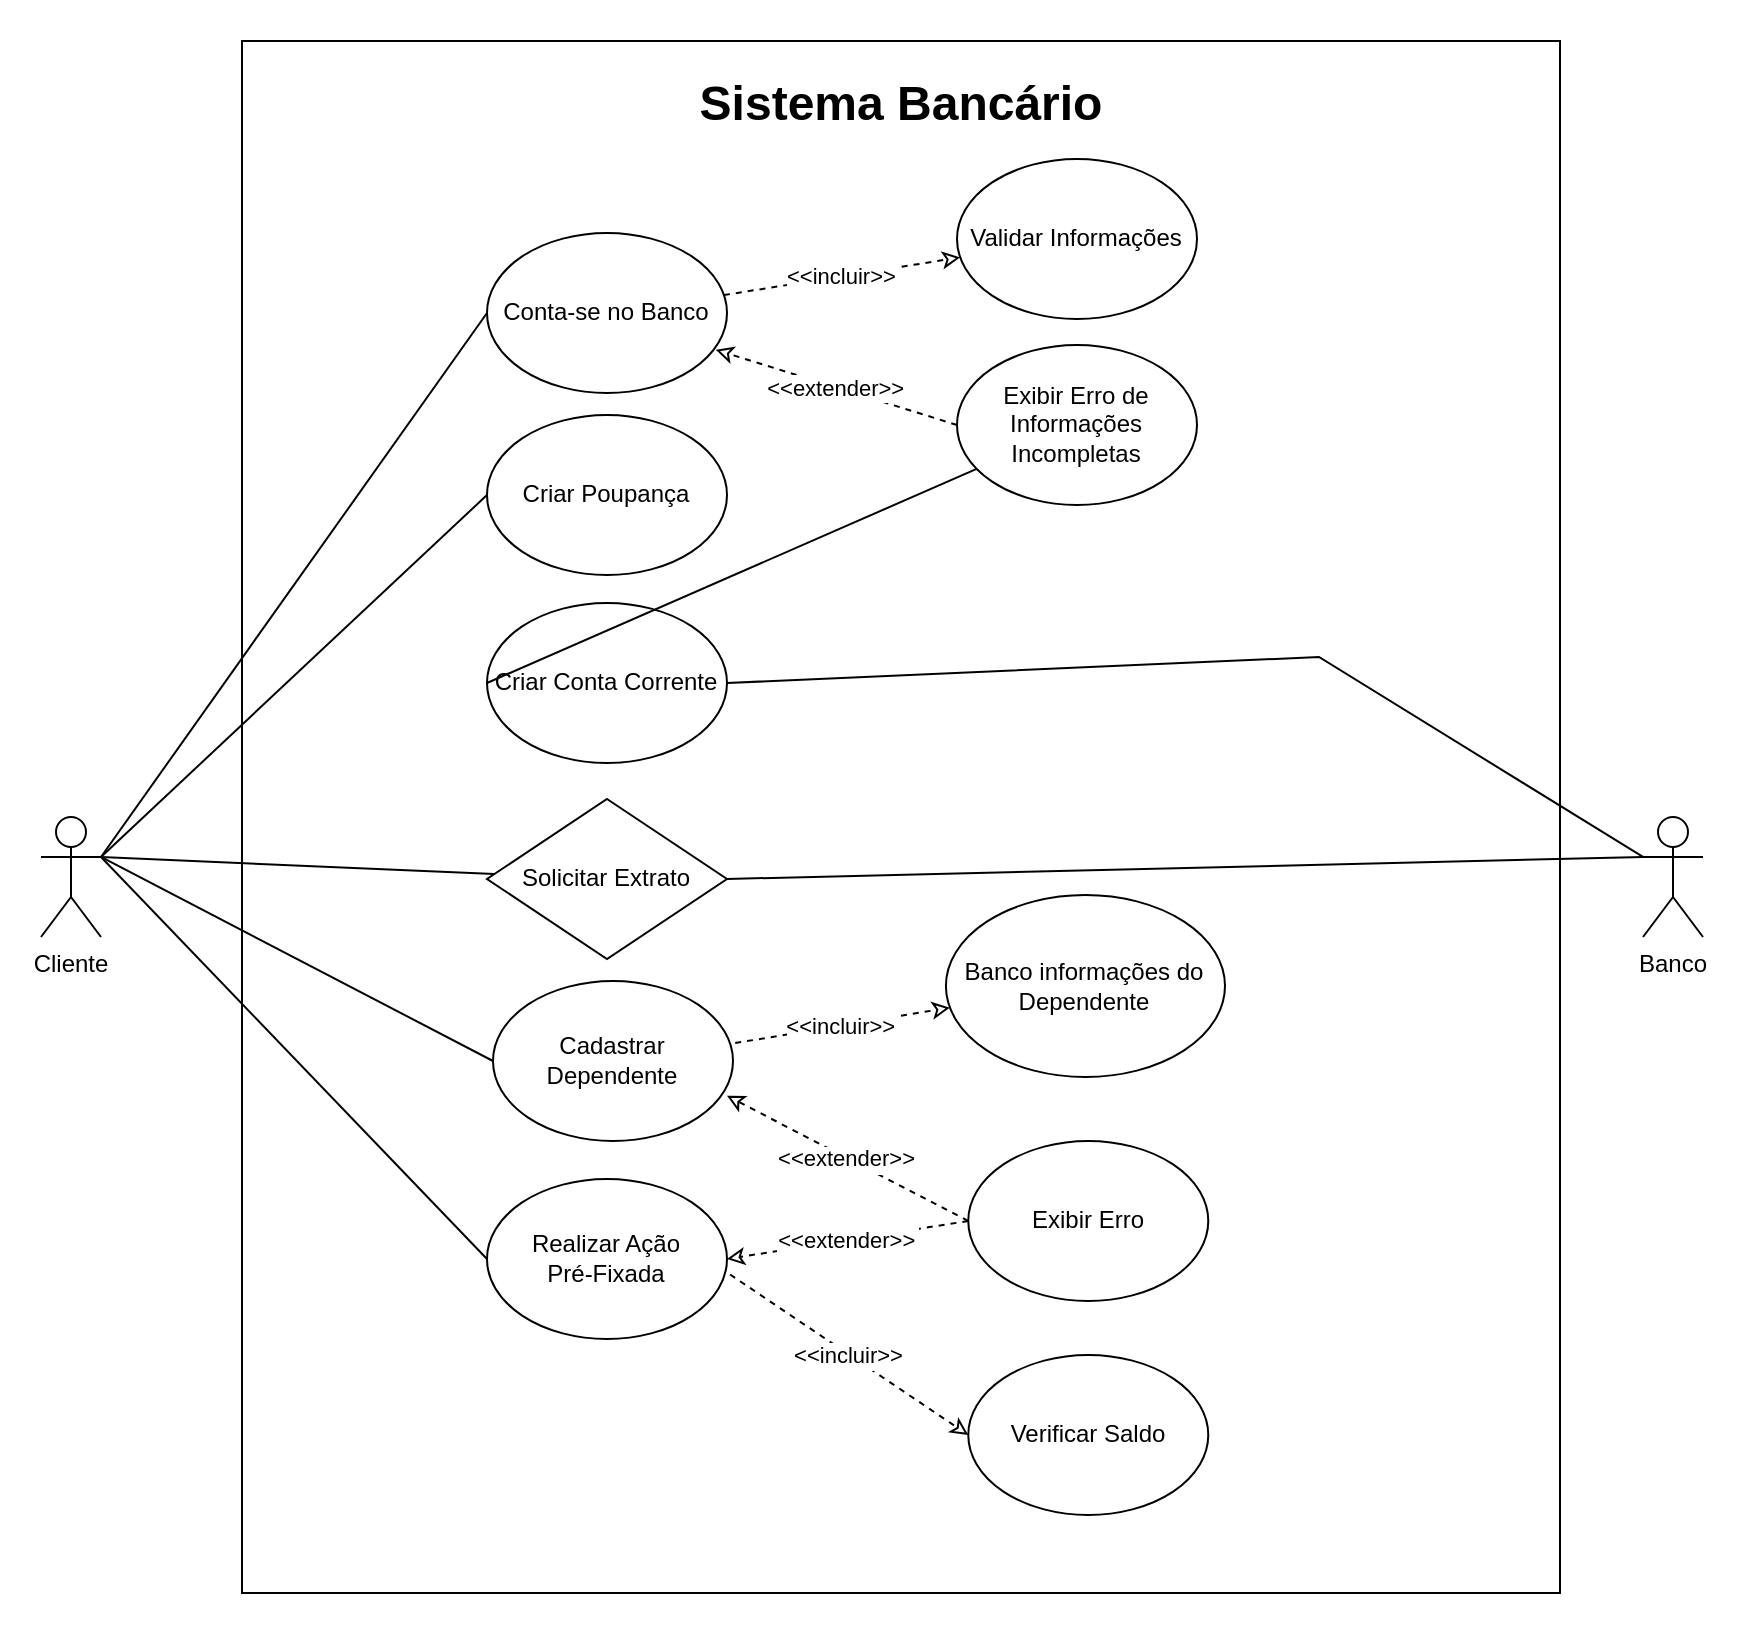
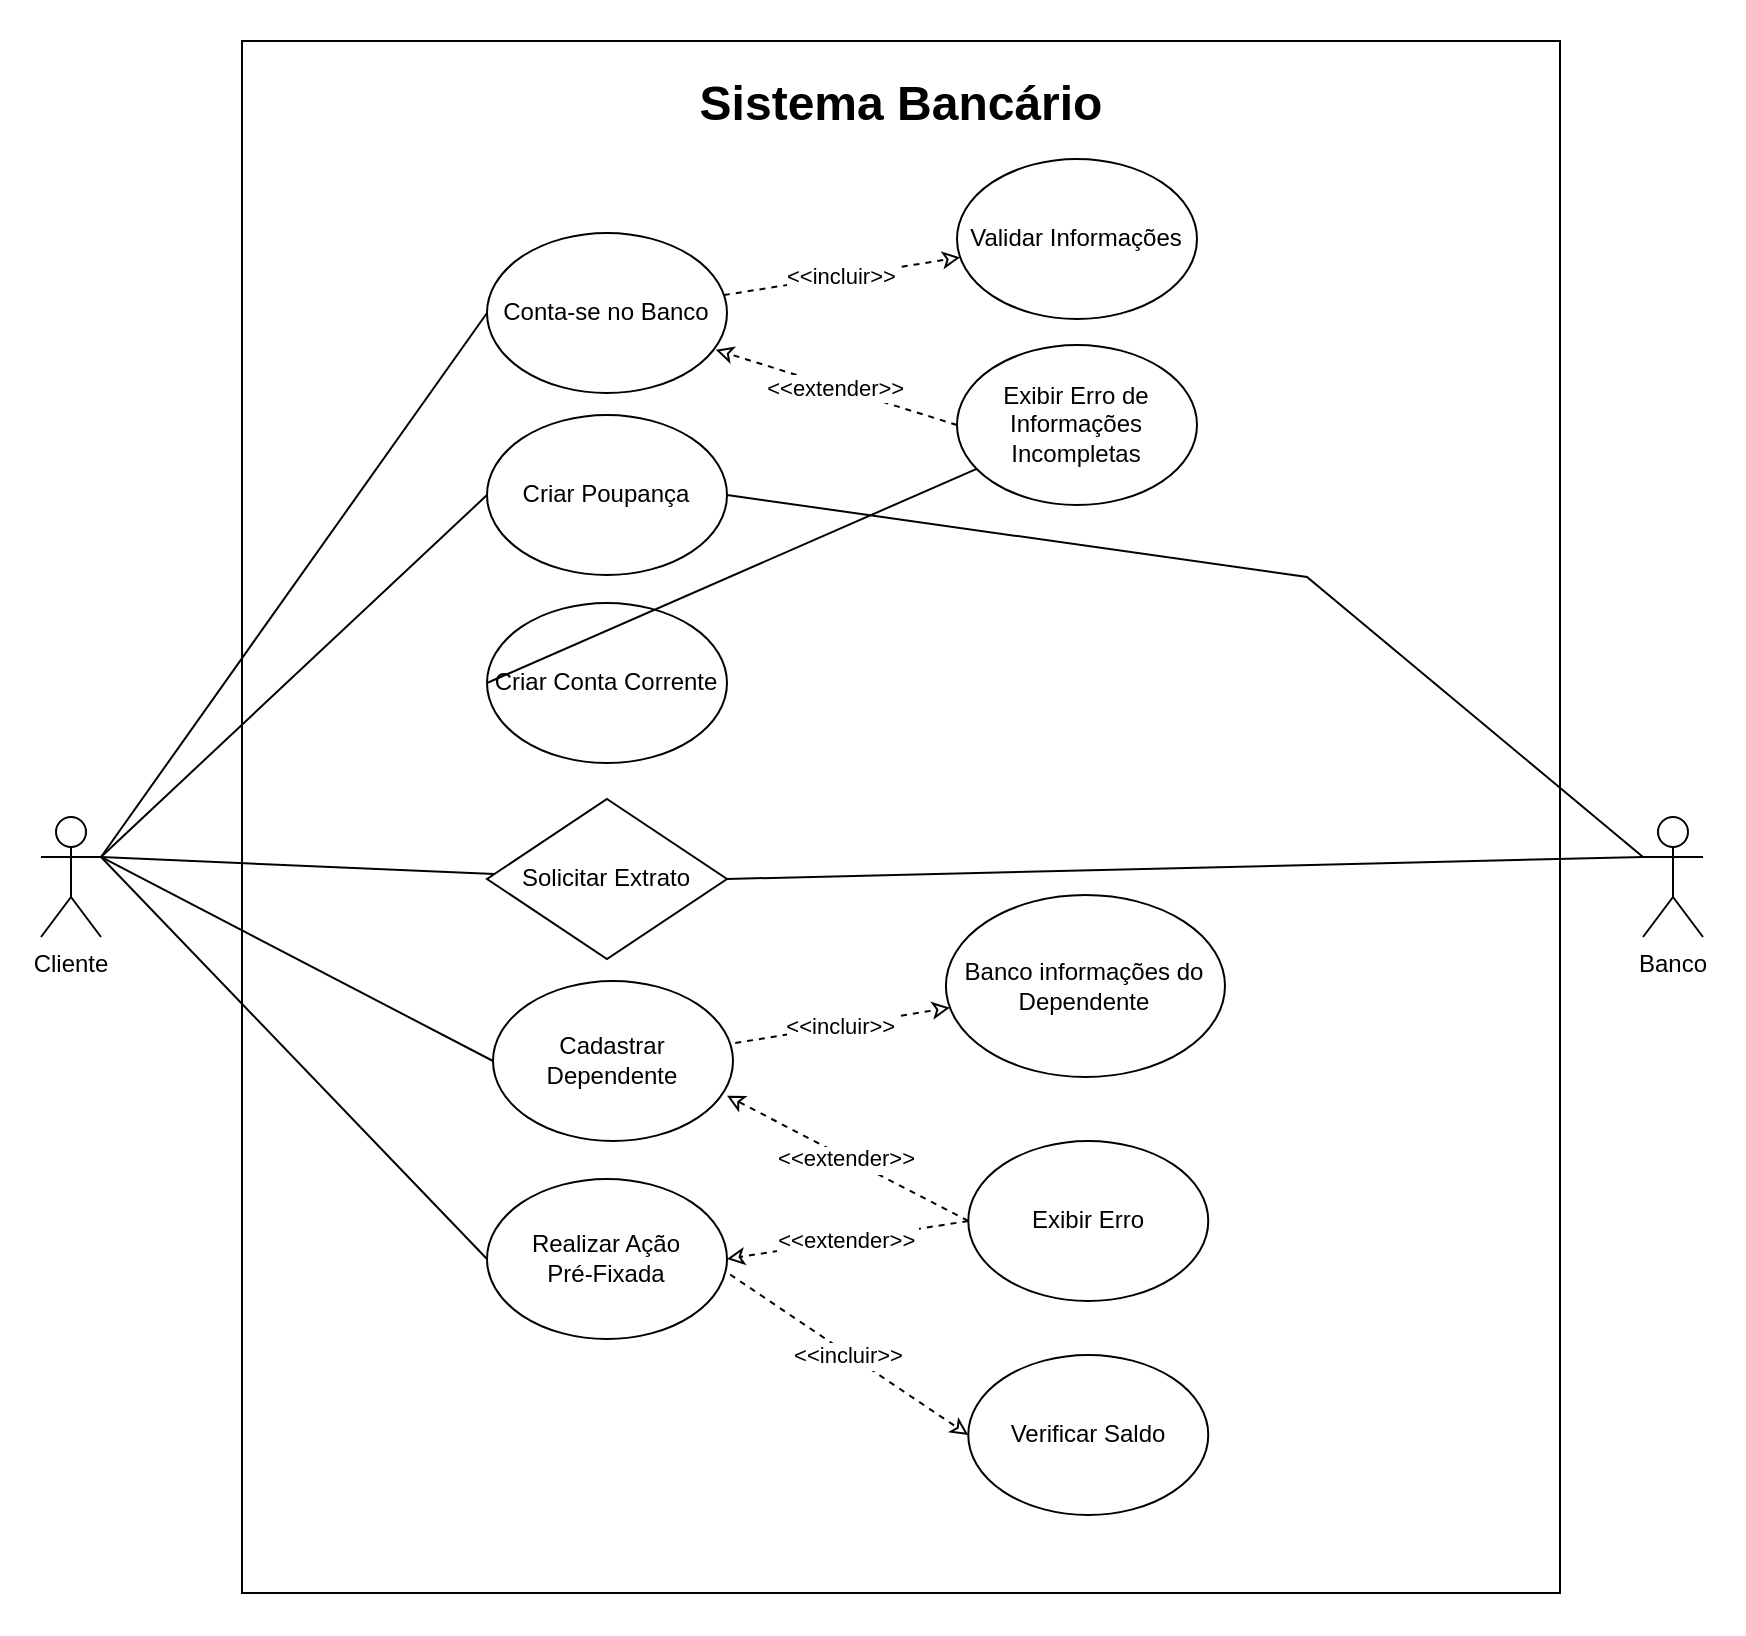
+ <mxCell id="20" style="edgeStyle=none;rounded=0;orthogonalLoop=1;jettySize=auto;html=1;exitX=0;exitY=0.333;exitDx=0;exitDy=0;exitPerimeter=0;entryX=1;entryY=0.5;entryDx=0;entryDy=0;endArrow=none;endFill=0;" edge="1" parent="1" source="21" target="9"><mxGeometry relative="1" as="geometry"><Array as="points"><mxPoint x="653" y="288" /></Array></mxGeometry></mxCell>
- <mxCell id="10" style="edgeStyle=none;rounded=0;orthogonalLoop=1;jettySize=auto;html=1;exitX=1;exitY=0.5;exitDx=0;exitDy=0;entryX=0;entryY=0.333;entryDx=0;entryDy=0;entryPerimeter=0;endArrow=none;endFill=0;" edge="1" parent="1" source="12" target="21"><mxGeometry relative="1" as="geometry"><Array as="points"><mxPoint x="659" y="328" /></Array></mxGeometry></mxCell>
